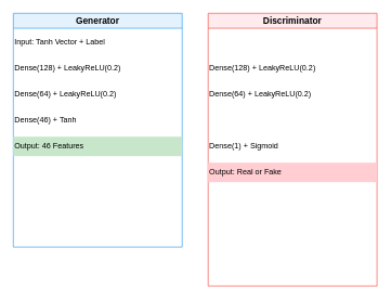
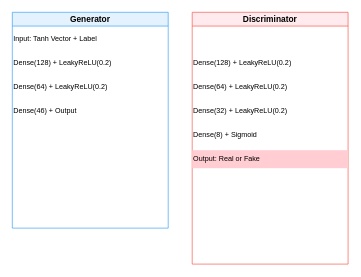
- <mxCell id="6" value="Dense(46) + Tanh" style="text;html=1;" vertex="1" parent="2"><mxGeometry y="150" width="260" height="30" as="geometry" /></mxCell>
+ <mxCell id="6" value="Dense(46) + Output" style="text;html=1;" vertex="1" parent="2"><mxGeometry y="150" width="260" height="30" as="geometry" /></mxCell>
+ <mxCell id="11" value="Dense(32) + LeakyReLU(0.2)" style="text;html=1;" vertex="1" parent="8"><mxGeometry y="150" width="260" height="30" as="geometry" /></mxCell>
- <mxCell id="7" value="Output: 46 Features" style="text;html=1;fillColor=#C8E6C9;" vertex="1" parent="2"><mxGeometry y="190" width="260" height="30" as="geometry" /></mxCell>
- <mxCell id="12" value="Dense(1) + Sigmoid" style="text;html=1;" vertex="1" parent="8"><mxGeometry y="190" width="260" height="30" as="geometry" /></mxCell>
+ <mxCell id="12" value="Dense(8) + Sigmoid" style="text;html=1;" vertex="1" parent="8"><mxGeometry y="190" width="260" height="30" as="geometry" /></mxCell>
